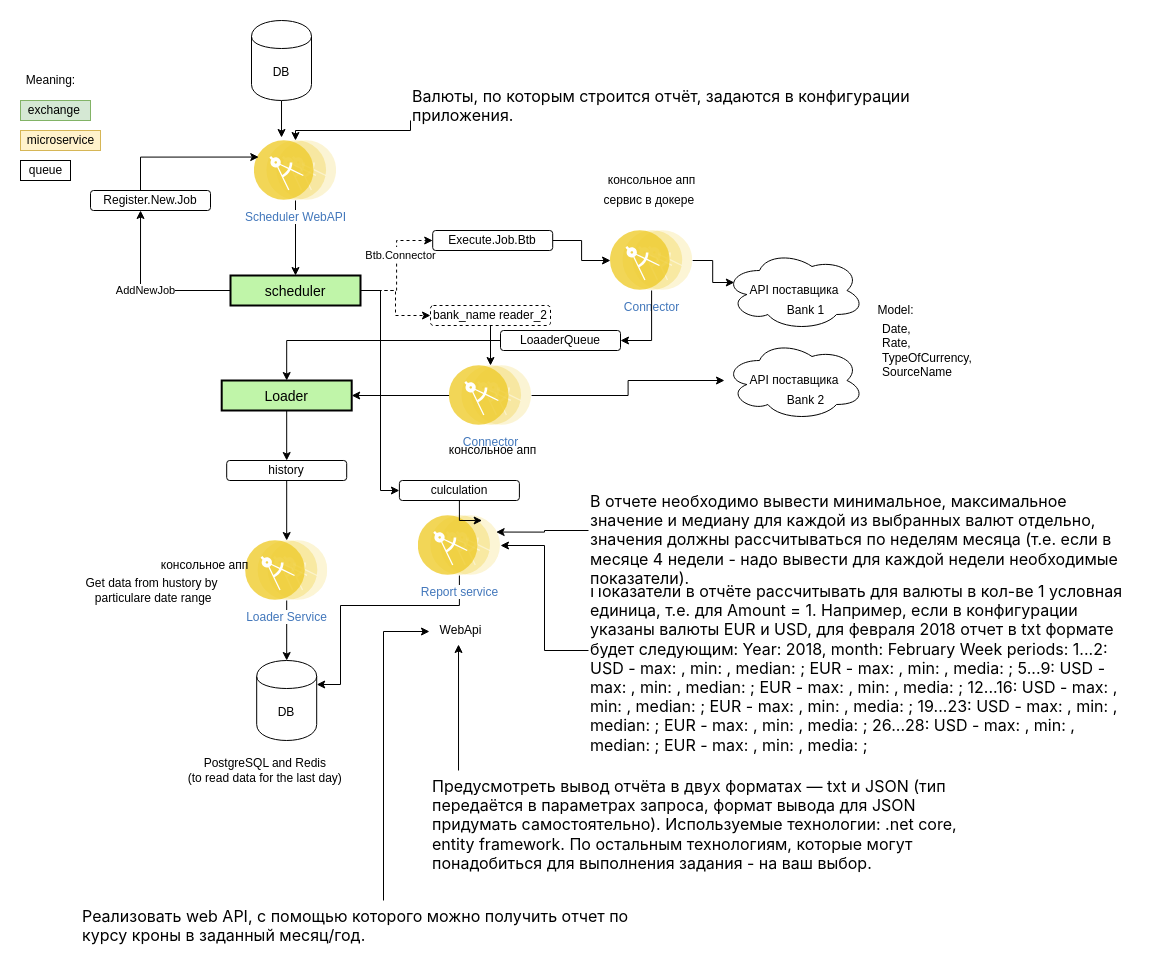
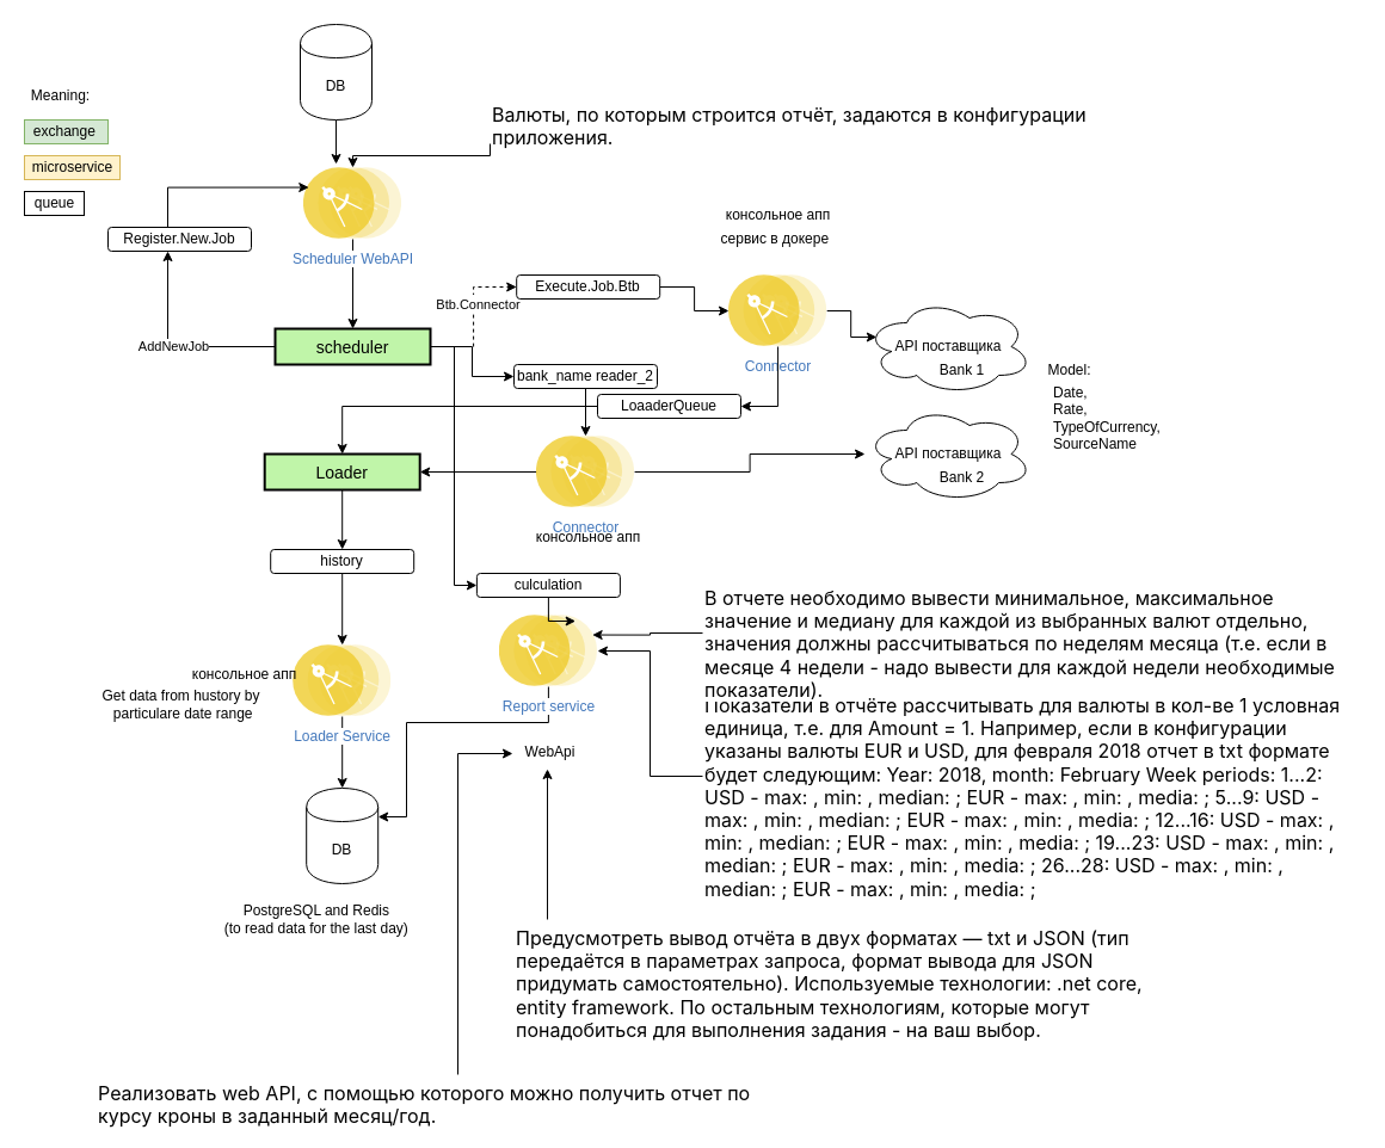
- <mxCell id="5" style="edgeStyle=orthogonalEdgeStyle;rounded=0;orthogonalLoop=1;jettySize=auto;html=1;entryX=0;entryY=0.5;entryDx=0;entryDy=0;dashed=1;" parent="1" source="11" target="16" edge="1"><mxGeometry relative="1" as="geometry" /></mxCell>
+ <mxCell id="5" style="edgeStyle=orthogonalEdgeStyle;rounded=0;orthogonalLoop=1;jettySize=auto;html=1;entryX=0;entryY=0.5;entryDx=0;entryDy=0;" parent="1" source="11" target="16" edge="1"><mxGeometry relative="1" as="geometry" /></mxCell>
- <mxCell id="16" value="bank_name reader_2" style="rounded=1;whiteSpace=wrap;html=1;dashed=1;" parent="1" vertex="1"><mxGeometry x="430" y="305" width="120" height="20" as="geometry" /></mxCell>
+ <mxCell id="16" value="bank_name reader_2" style="rounded=1;whiteSpace=wrap;html=1;" parent="1" vertex="1"><mxGeometry x="430" y="305" width="120" height="20" as="geometry" /></mxCell>
